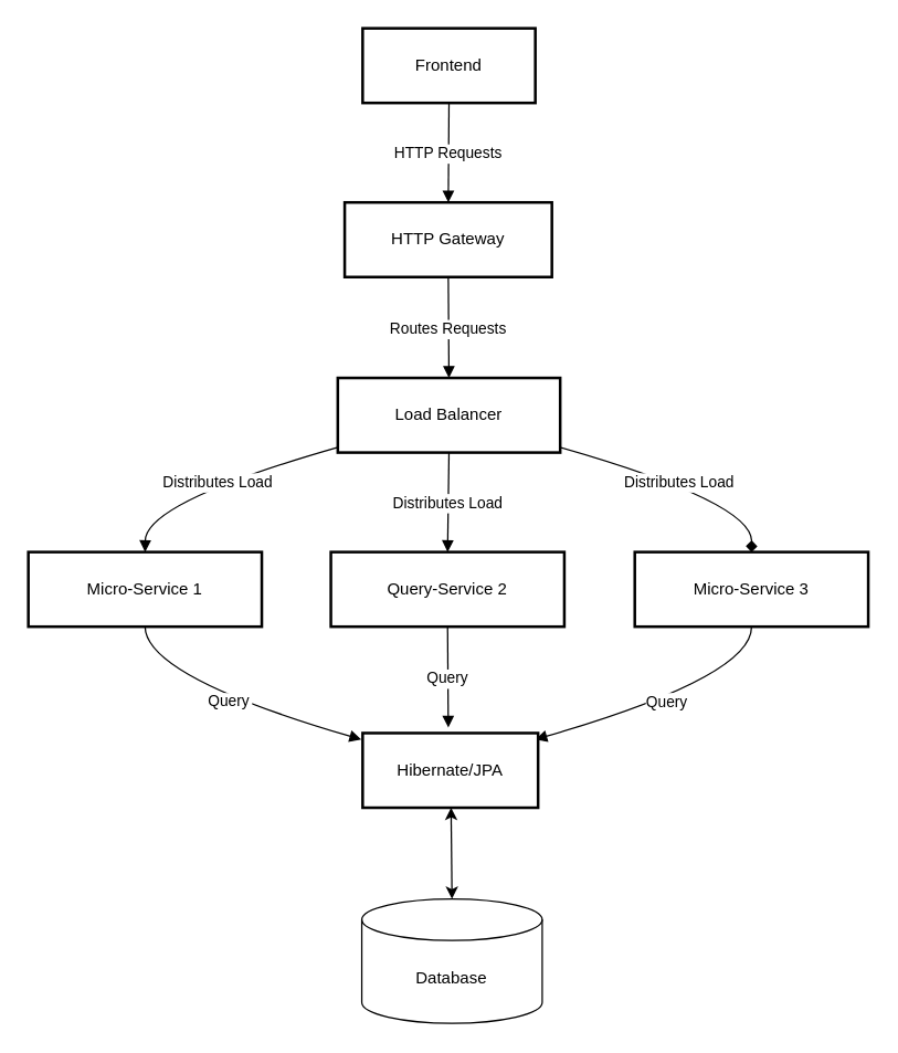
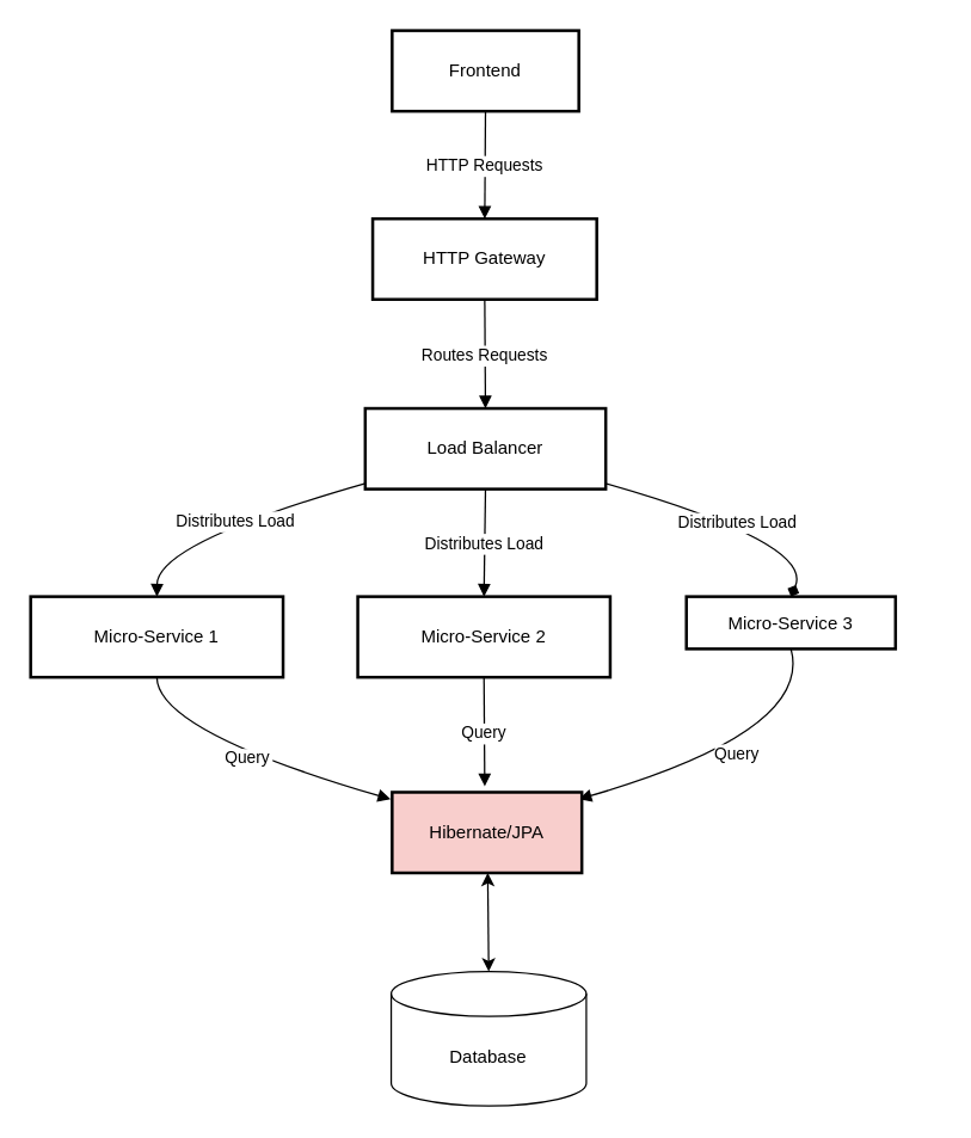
- <mxCell id="6" value="Query-Service 2" style="whiteSpace=wrap;strokeWidth=2;" parent="1" vertex="1"><mxGeometry x="239" y="399" width="169" height="54" as="geometry" /></mxCell>
+ <mxCell id="6" value="Micro-Service 2" style="whiteSpace=wrap;strokeWidth=2;" parent="1" vertex="1"><mxGeometry x="239" y="399" width="169" height="54" as="geometry" /></mxCell>
- <mxCell id="7" value="Micro-Service 3" style="whiteSpace=wrap;strokeWidth=2;" parent="1" vertex="1"><mxGeometry x="459" y="399" width="169" height="54" as="geometry" /></mxCell>
+ <mxCell id="7" value="Micro-Service 3" style="whiteSpace=wrap;strokeWidth=2;" parent="1" vertex="1"><mxGeometry x="459" y="399" width="140" height="35" as="geometry" /></mxCell>
- <mxCell id="17" value="Hibernate/JPA" style="whiteSpace=wrap;strokeWidth=2;" vertex="1" parent="1"><mxGeometry x="262" y="530" width="127" height="54" as="geometry" /></mxCell>
+ <mxCell id="17" value="Hibernate/JPA" style="whiteSpace=wrap;strokeWidth=2;fillColor=#f8cecc;" vertex="1" parent="1"><mxGeometry x="262" y="530" width="127" height="54" as="geometry" /></mxCell>
